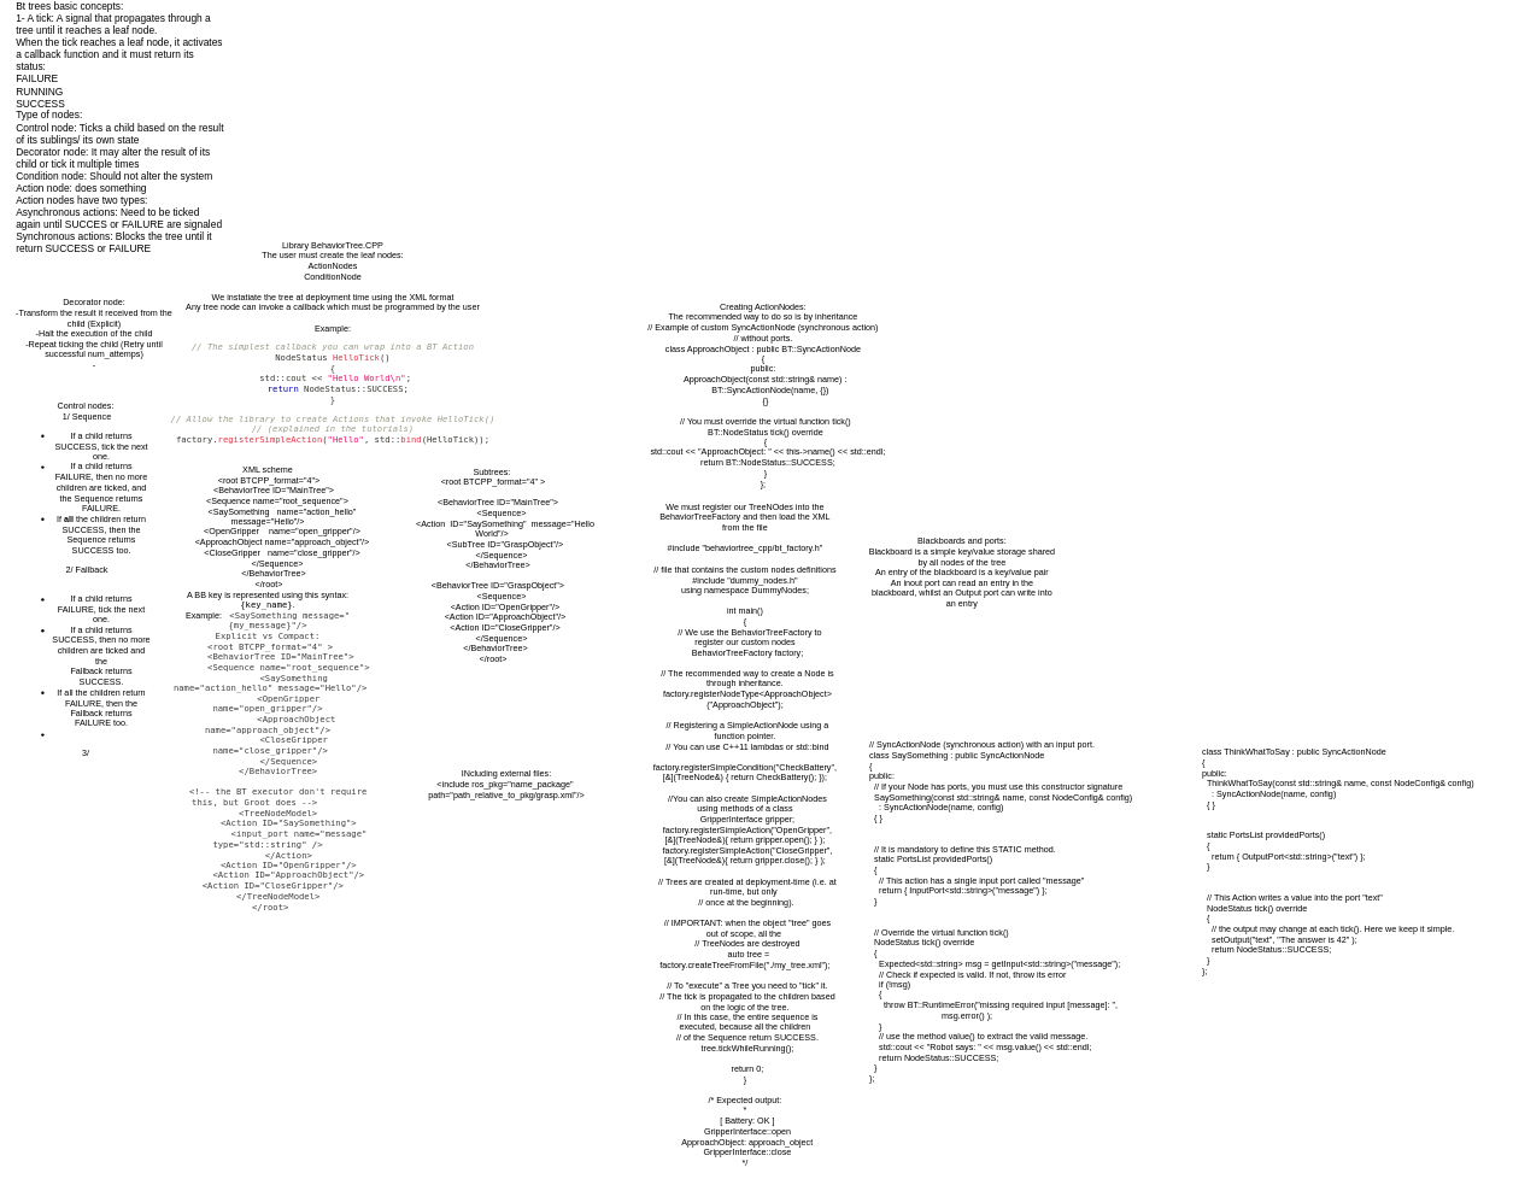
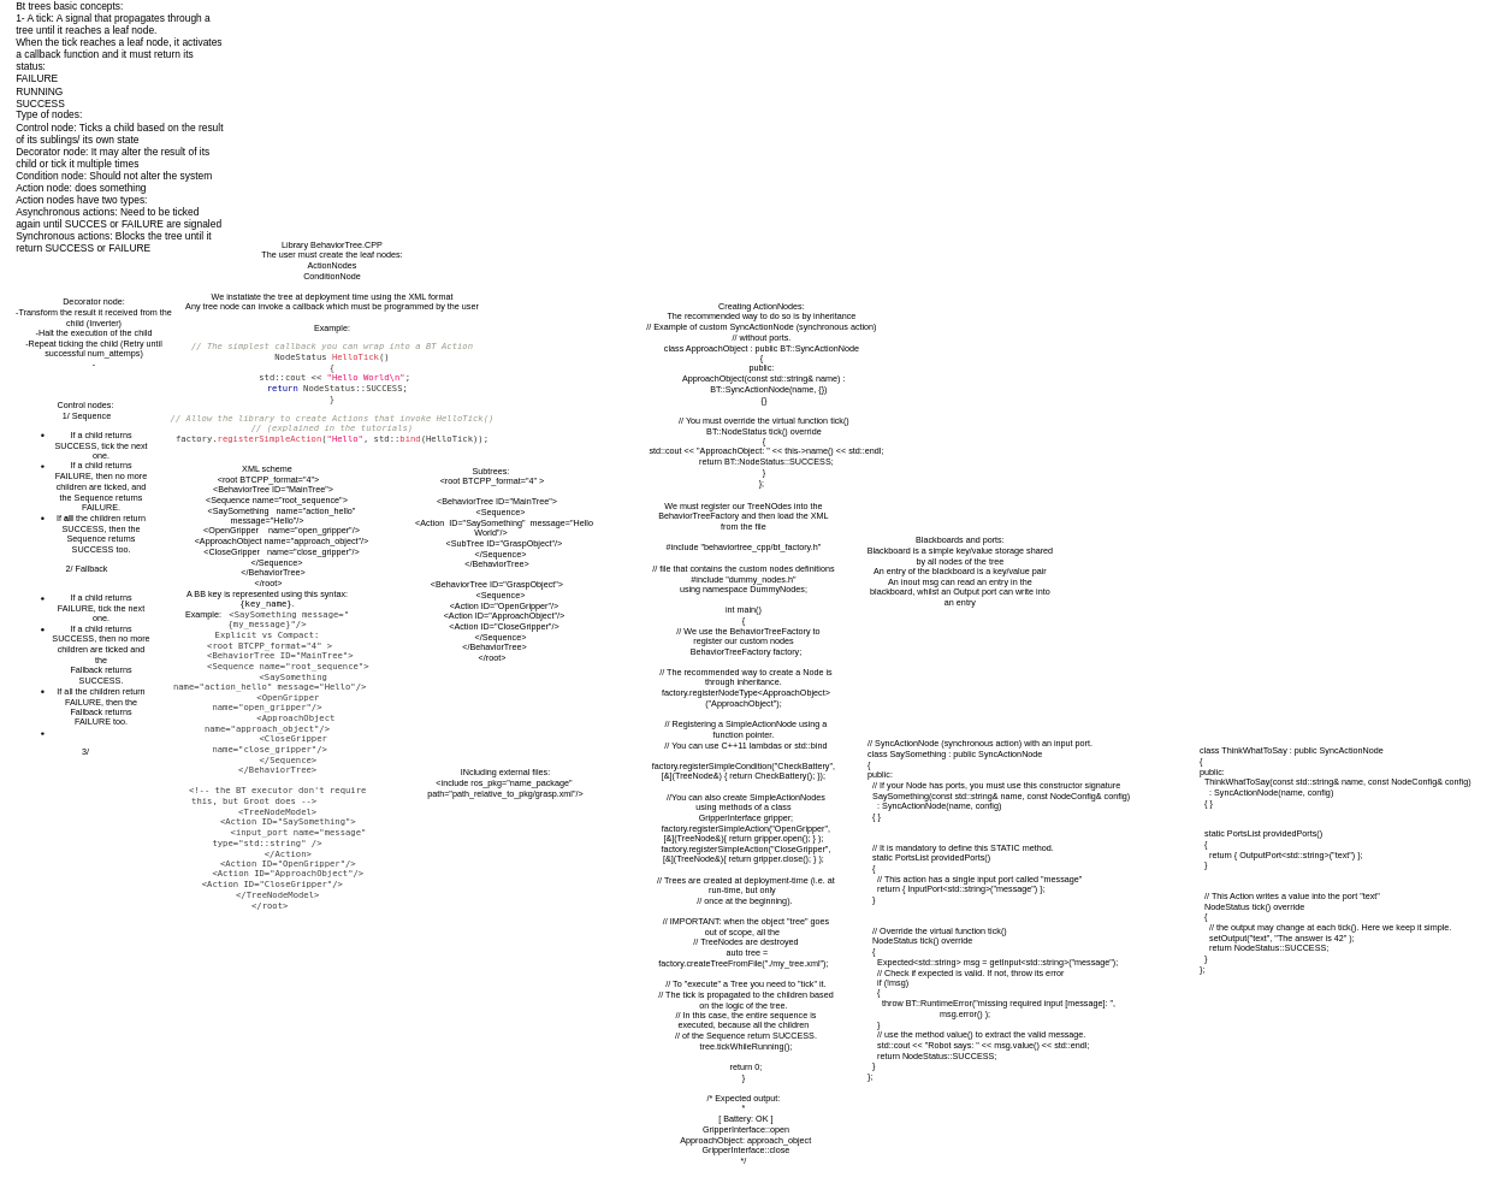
- <mxCell id="3" value="Decorator node:&lt;div&gt;-Transform the result it received from the child (Explicit)&lt;/div&gt;&lt;div&gt;-Halt the execution of the child&lt;/div&gt;&lt;div&gt;-Repeat ticking the child (Retry until successful num_attemps)&lt;/div&gt;&lt;div&gt;-&lt;/div&gt;" style="text;html=1;align=center;verticalAlign=middle;whiteSpace=wrap;rounded=0;" vertex="1" parent="1"><mxGeometry y="430" width="220" height="30" as="geometry" x="20" /></mxCell>
+ <mxCell id="3" value="Decorator node:&lt;div&gt;-Transform the result it received from the child (Inverter)&lt;/div&gt;&lt;div&gt;-Halt the execution of the child&lt;/div&gt;&lt;div&gt;-Repeat ticking the child (Retry until successful num_attemps)&lt;/div&gt;&lt;div&gt;-&lt;/div&gt;" style="text;html=1;align=center;verticalAlign=middle;whiteSpace=wrap;rounded=0;" vertex="1" parent="1"><mxGeometry y="430" width="220" height="30" as="geometry" x="20" /></mxCell>
- <mxCell id="11" value="Blackboards and ports:&lt;div&gt;Blackboard is a simple key/value storage shared by all nodes of the tree&lt;/div&gt;&lt;div&gt;An entry of the blackboard is a key/value pair&lt;/div&gt;&lt;div&gt;An inout port can read an entry in the blackboard, whilst an Output port can write into an entry&lt;/div&gt;" style="text;html=1;align=center;verticalAlign=middle;whiteSpace=wrap;rounded=0;" vertex="1" parent="1"><mxGeometry x="1200" y="760" width="260" height="30" as="geometry" /></mxCell>
+ <mxCell id="11" value="Blackboards and ports:&lt;div&gt;Blackboard is a simple key/value storage shared by all nodes of the tree&lt;/div&gt;&lt;div&gt;An entry of the blackboard is a key/value pair&lt;/div&gt;&lt;div&gt;An inout msg can read an entry in the blackboard, whilst an Output port can write into an entry&lt;/div&gt;" style="text;html=1;align=center;verticalAlign=middle;whiteSpace=wrap;rounded=0;" vertex="1" parent="1"><mxGeometry x="1200" y="760" width="260" height="30" as="geometry" /></mxCell>
